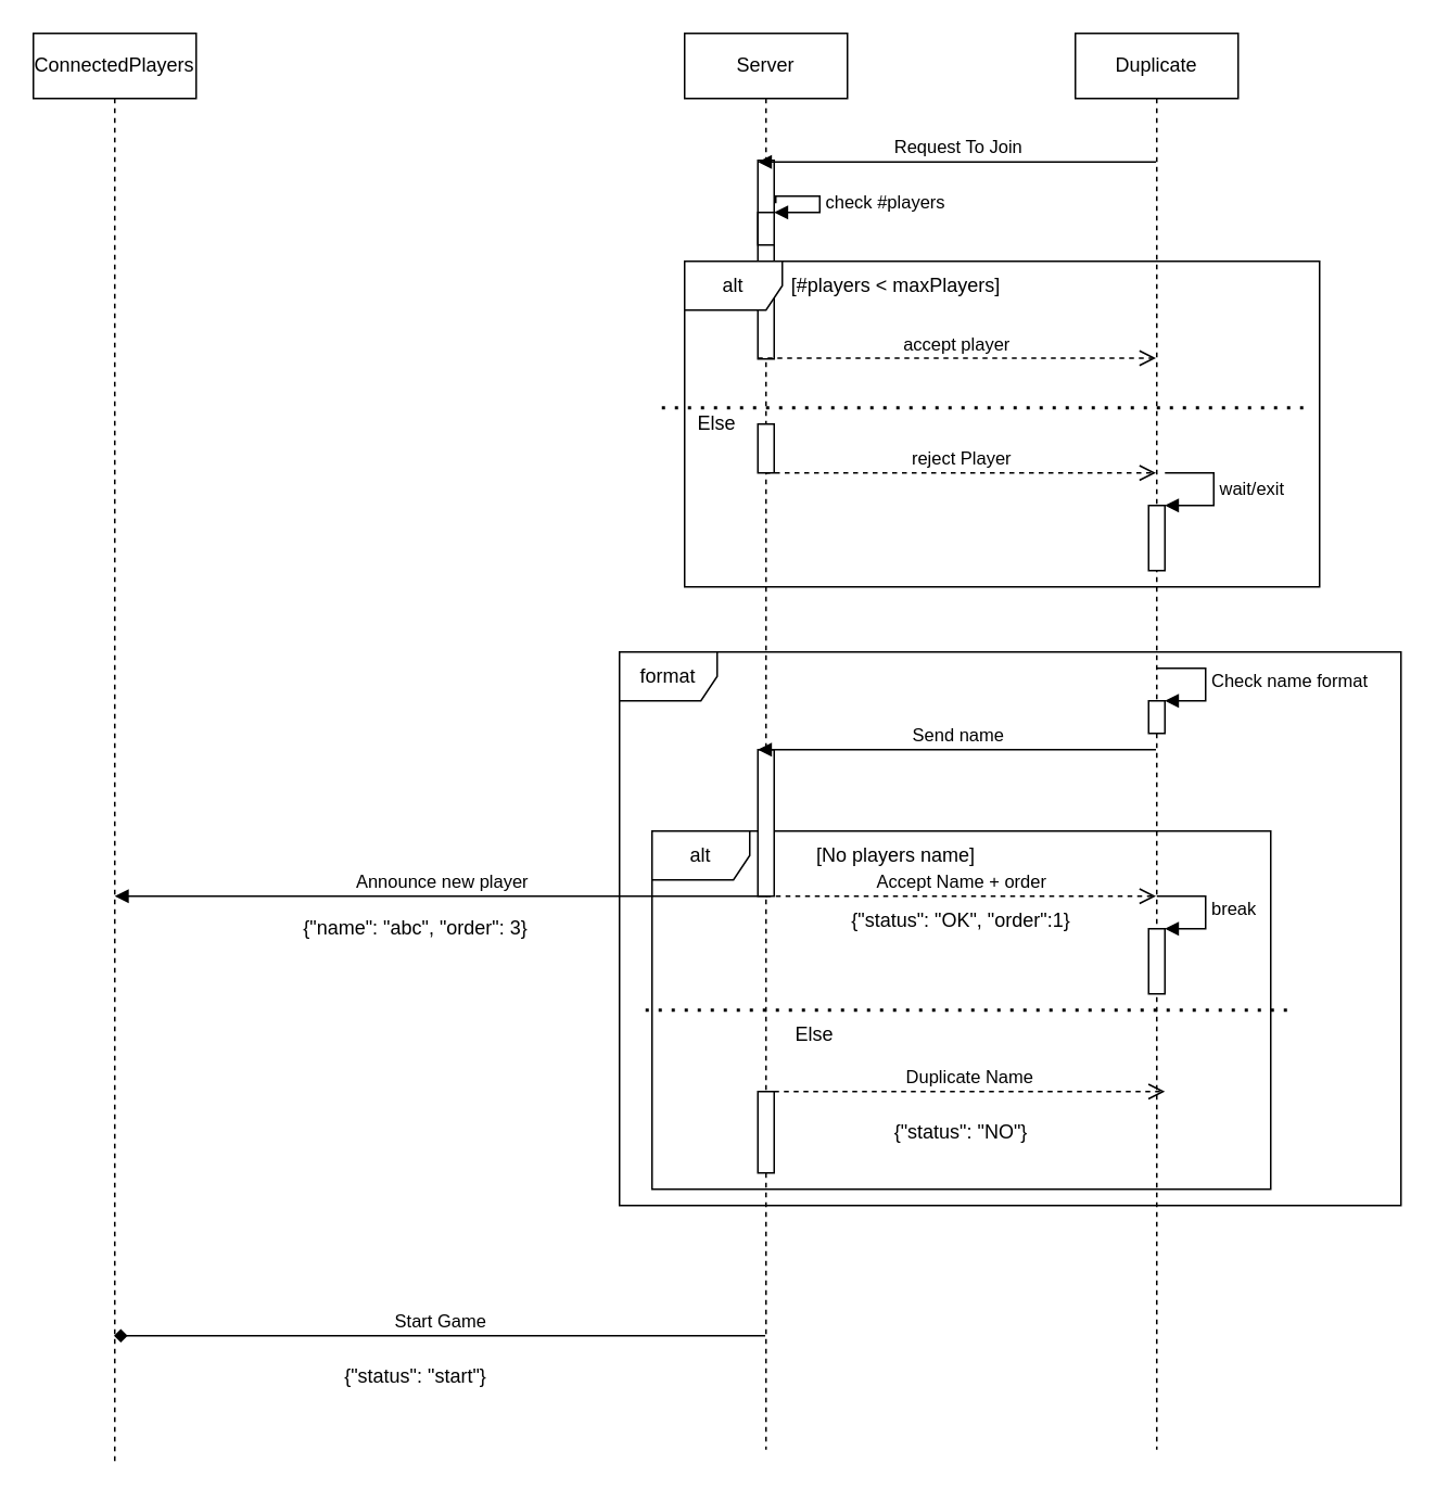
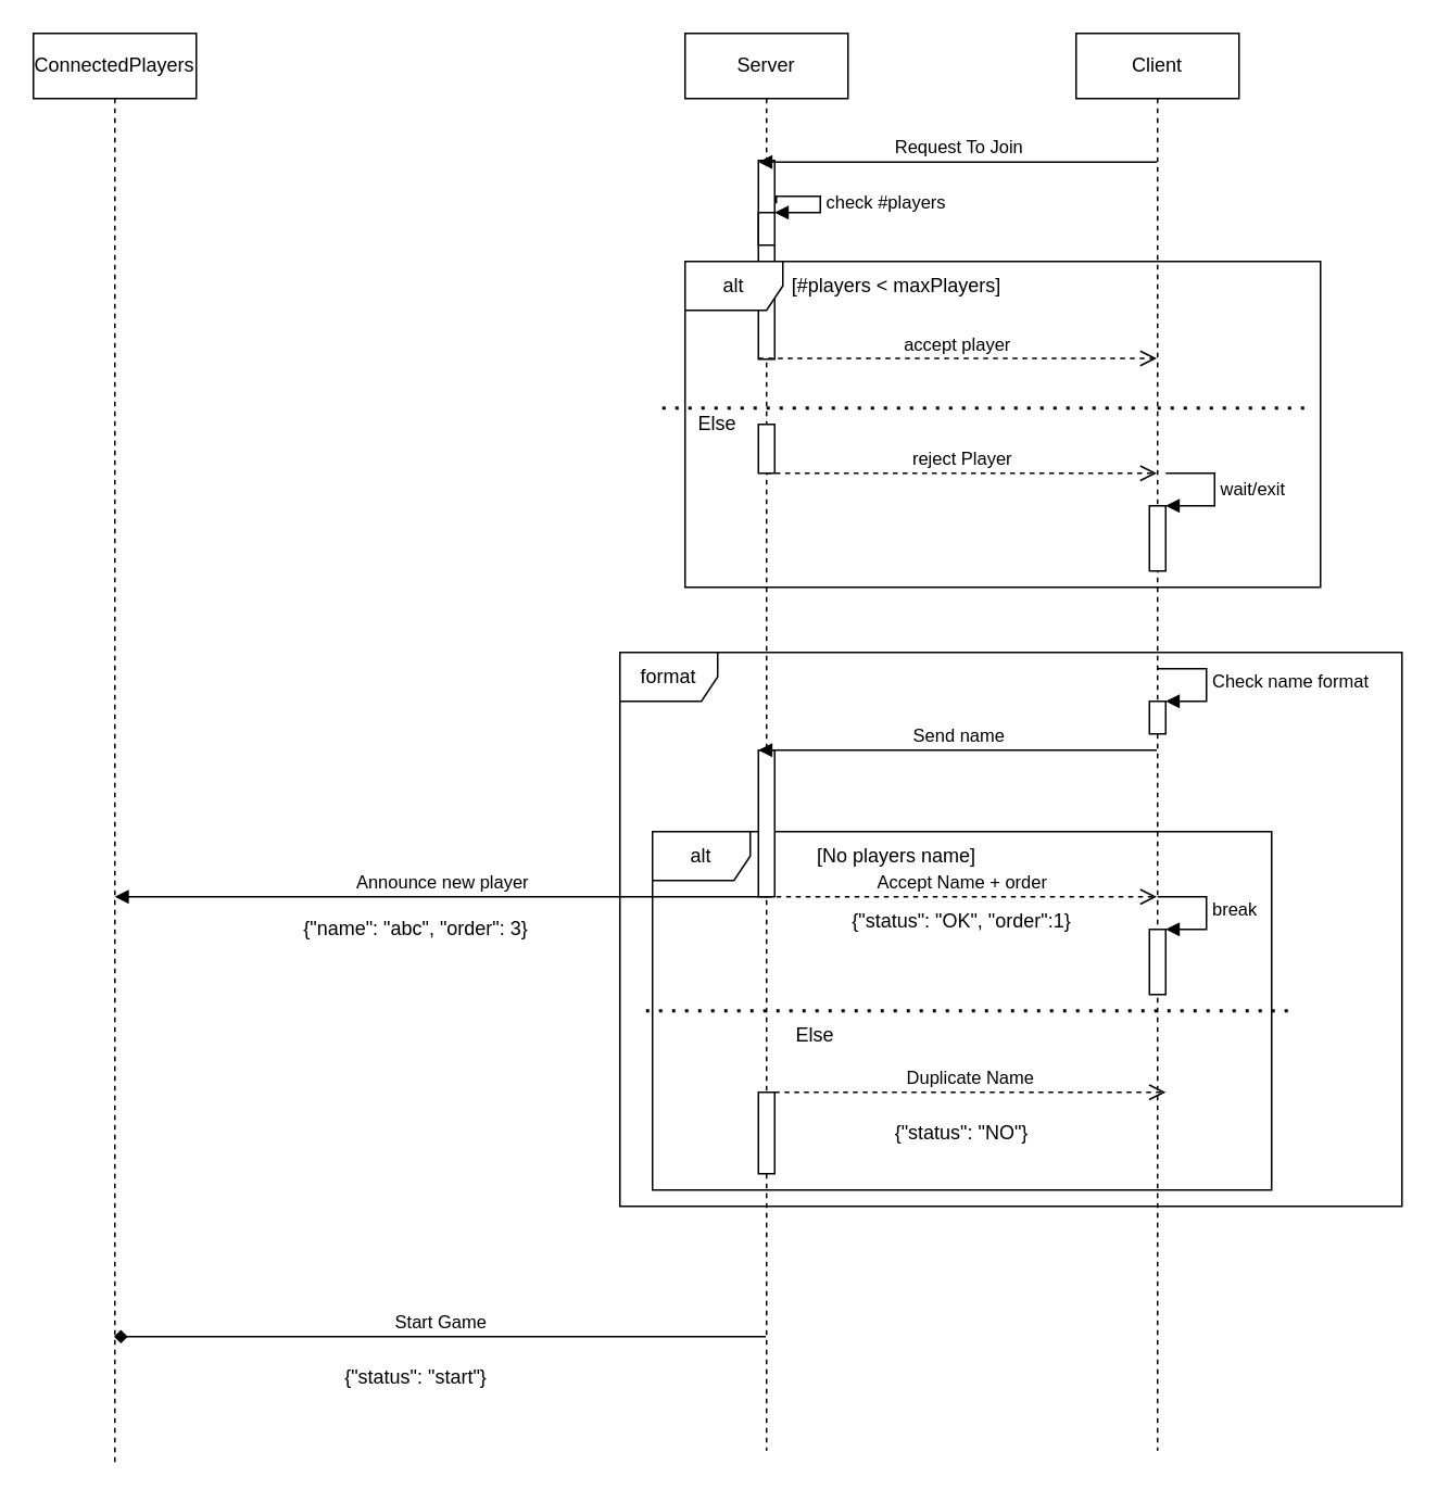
- <mxCell id="15" value="Duplicate" style="shape=umlLifeline;perimeter=lifelinePerimeter;whiteSpace=wrap;html=1;container=1;collapsible=0;recursiveResize=0;outlineConnect=0;" parent="1" vertex="1"><mxGeometry x="660" y="20" width="100" height="870" as="geometry" /></mxCell>
+ <mxCell id="15" value="Client" style="shape=umlLifeline;perimeter=lifelinePerimeter;whiteSpace=wrap;html=1;container=1;collapsible=0;recursiveResize=0;outlineConnect=0;" parent="1" vertex="1"><mxGeometry x="660" y="20" width="100" height="870" as="geometry" /></mxCell>
